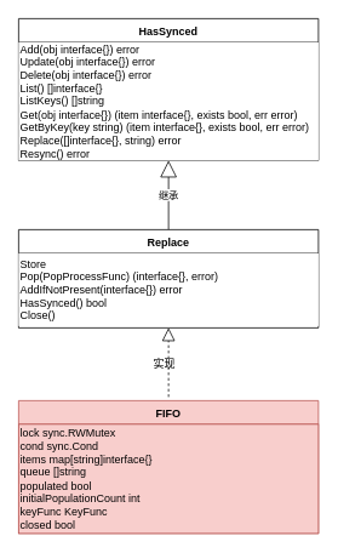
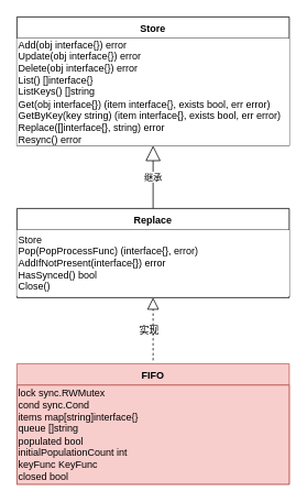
- <mxCell id="2" value="HasSynced" style="swimlane;fontStyle=1;align=center;verticalAlign=top;childLayout=stackLayout;horizontal=1;startSize=26;horizontalStack=0;resizeParent=1;resizeLast=0;collapsible=1;marginBottom=0;rounded=0;shadow=0;strokeWidth=1;" vertex="1" parent="1"><mxGeometry x="20" y="20" width="330" height="156" as="geometry"><mxRectangle x="230" y="140" width="160" height="26" as="alternateBounds" /></mxGeometry></mxCell>
+ <mxCell id="2" value="Store" style="swimlane;fontStyle=1;align=center;verticalAlign=top;childLayout=stackLayout;horizontal=1;startSize=26;horizontalStack=0;resizeParent=1;resizeLast=0;collapsible=1;marginBottom=0;rounded=0;shadow=0;strokeWidth=1;" vertex="1" parent="1"><mxGeometry x="20" y="20" width="330" height="156" as="geometry"><mxRectangle x="230" y="140" width="160" height="26" as="alternateBounds" /></mxGeometry></mxCell>
